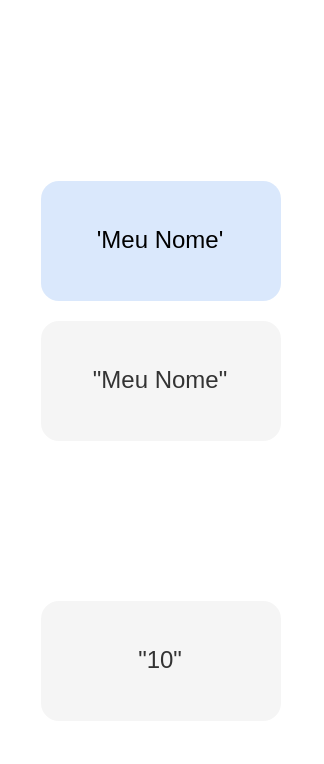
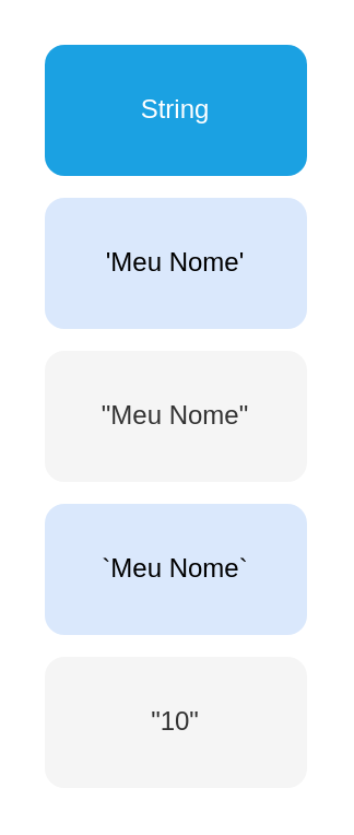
+ <mxCell id="2" value="&lt;font style=&quot;vertical-align: inherit&quot;&gt;&lt;font style=&quot;vertical-align: inherit&quot;&gt;String&lt;/font&gt;&lt;/font&gt;" style="rounded=1;whiteSpace=wrap;html=1;fillColor=#1ba1e2;fontColor=#ffffff;strokeColor=none;" vertex="1" parent="1"><mxGeometry x="20" y="20" width="120" height="60" as="geometry" /></mxCell>
+ <mxCell id="5" value="`Meu Nome`" style="rounded=1;whiteSpace=wrap;html=1;fillColor=#dae8fc;strokeColor=none;" vertex="1" parent="1"><mxGeometry x="20" y="230" width="120" height="60" as="geometry" /></mxCell>
